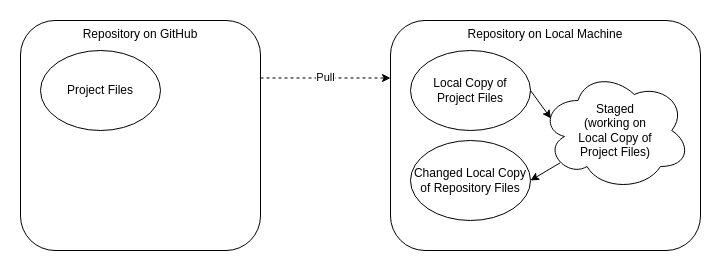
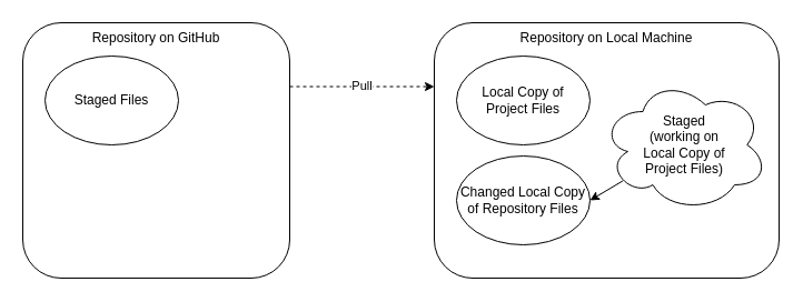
- <mxCell id="5" value="Project Files" style="ellipse;whiteSpace=wrap;html=1;" vertex="1" parent="1"><mxGeometry x="40" y="50" width="120" height="80" as="geometry" /></mxCell>
+ <mxCell id="5" value="Staged Files" style="ellipse;whiteSpace=wrap;html=1;" vertex="1" parent="1"><mxGeometry x="40" y="50" width="120" height="80" as="geometry" /></mxCell>
- <mxCell id="8" value="" style="endArrow=classic;html=1;rounded=0;entryX=0.07;entryY=0.4;entryDx=0;entryDy=0;exitX=1;exitY=0.5;exitDx=0;exitDy=0;entryPerimeter=0;" edge="1" parent="1" source="3" target="9"><mxGeometry x="-0.139" y="18" width="50" height="50" relative="1" as="geometry"><mxPoint x="340" y="250" as="sourcePoint" /><mxPoint x="390" y="200" as="targetPoint" /><Array as="points" /><mxPoint as="offset" /></mxGeometry></mxCell>
